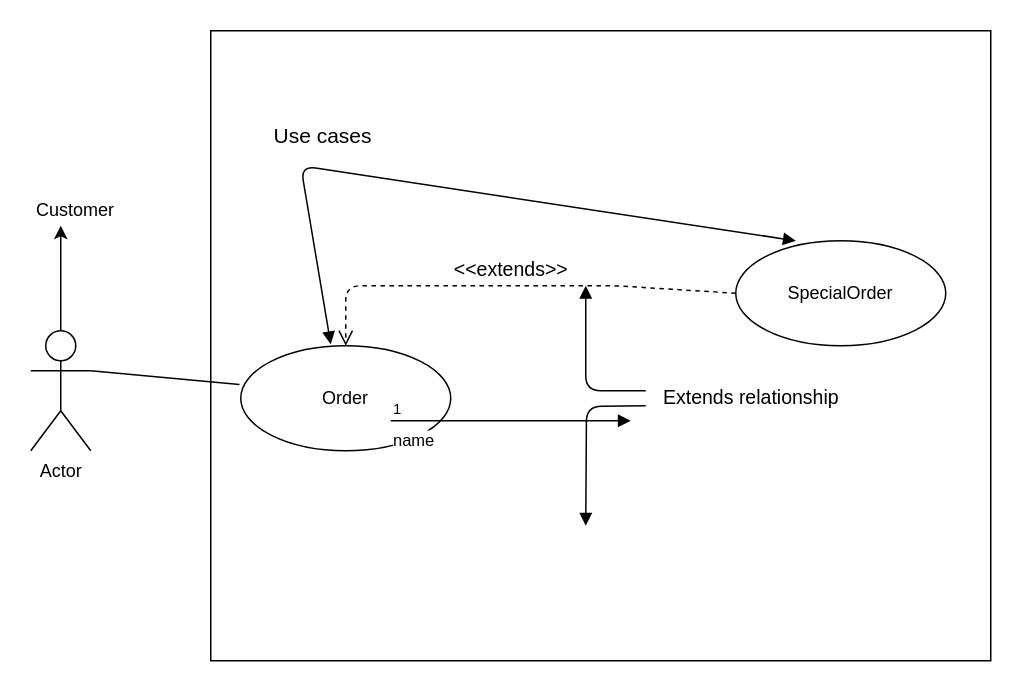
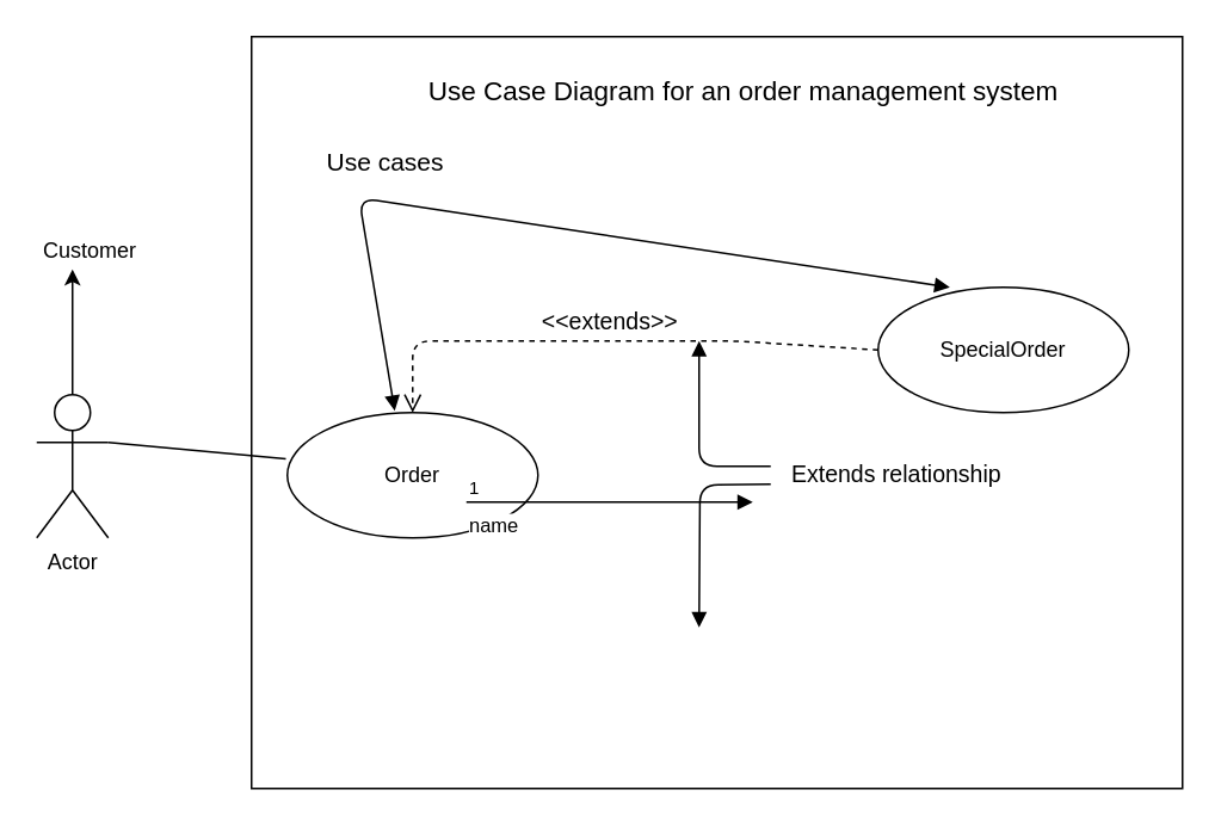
+ <mxCell id="11" value="&lt;font style=&quot;font-size: 15px&quot;&gt;Use Case Diagram for an order management system&lt;/font&gt;" style="text;html=1;strokeColor=none;fillColor=none;align=center;verticalAlign=middle;whiteSpace=wrap;rounded=0;" vertex="1" parent="1"><mxGeometry x="230" y="40" width="370" height="20" as="geometry" /></mxCell>
